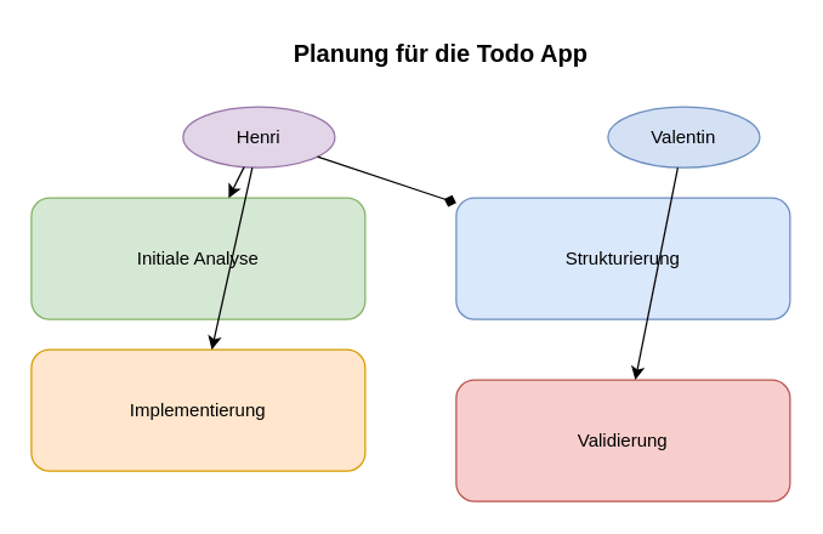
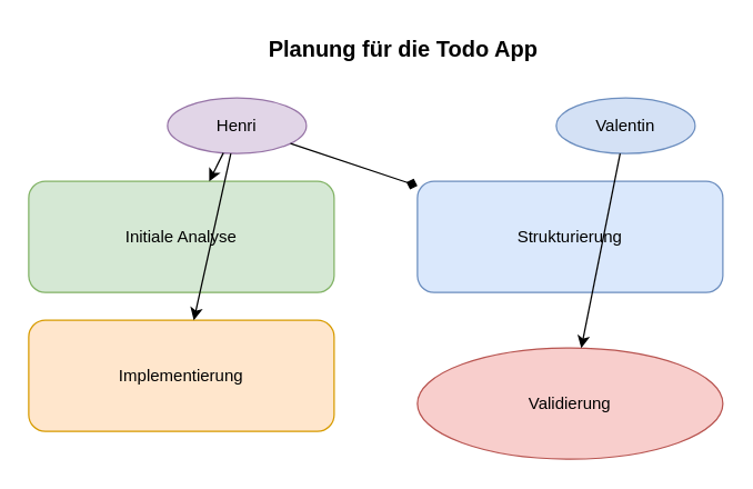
- <mxCell id="5" value="Validierung" style="rounded=1;whiteSpace=wrap;html=1;fillColor=#f8cecc;strokeColor=#b85450;" parent="1" vertex="1"><mxGeometry x="300" y="250" width="220" height="80" as="geometry" /></mxCell>
+ <mxCell id="5" value="Validierung" style="ellipse;whiteSpace=wrap;html=1;fillColor=#f8cecc;strokeColor=#b85450;" parent="1" vertex="1"><mxGeometry x="300" y="250" width="220" height="80" as="geometry" /></mxCell>
